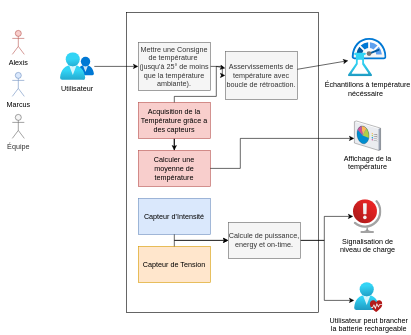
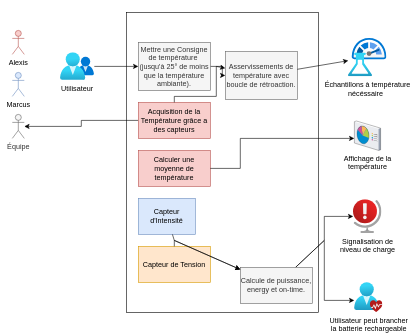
- <mxCell id="11" value="" style="edgeStyle=orthogonalEdgeStyle;rounded=0;orthogonalLoop=1;jettySize=auto;html=1;" parent="1" source="12" target="14" edge="1"><mxGeometry relative="1" as="geometry" /></mxCell>
+ <mxCell id="11" value="" style="edgeStyle=orthogonalEdgeStyle;rounded=0;orthogonalLoop=1;jettySize=auto;html=1;" parent="1" source="12" target="27" edge="1"><mxGeometry relative="1" as="geometry" /></mxCell>
- <mxCell id="16" value="Capteur d'Intensité" style="rounded=0;whiteSpace=wrap;html=1;fillColor=#dae8fc;strokeColor=#6c8ebf;" parent="1" vertex="1"><mxGeometry x="230" y="330" width="120" height="60" as="geometry" /></mxCell>
+ <mxCell id="16" value="Capteur d'Intensité" style="rounded=0;whiteSpace=wrap;html=1;fillColor=#dae8fc;strokeColor=#6c8ebf;" parent="1" vertex="1"><mxGeometry x="230" y="330" width="95" height="60" as="geometry" /></mxCell>
- <mxCell id="22" value="Calcule de puissance, energy et on-time." style="rounded=0;whiteSpace=wrap;html=1;fillColor=#f5f5f5;fontColor=#333333;strokeColor=#666666;" parent="1" vertex="1"><mxGeometry x="380" y="370" width="120" height="60" as="geometry" /></mxCell>
+ <mxCell id="22" value="Calcule de puissance, energy et on-time." style="rounded=0;whiteSpace=wrap;html=1;fillColor=#f5f5f5;fontColor=#333333;strokeColor=#666666;" parent="1" vertex="1"><mxGeometry x="400" y="445" width="120" height="60" as="geometry" /></mxCell>
